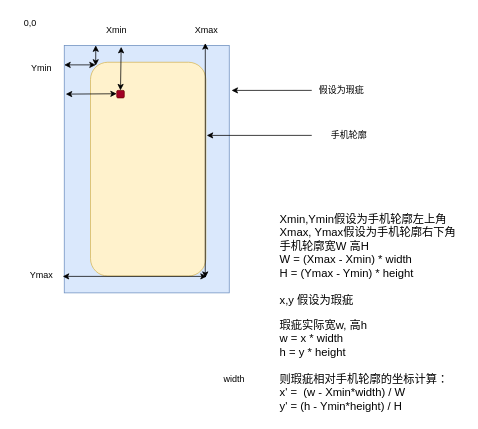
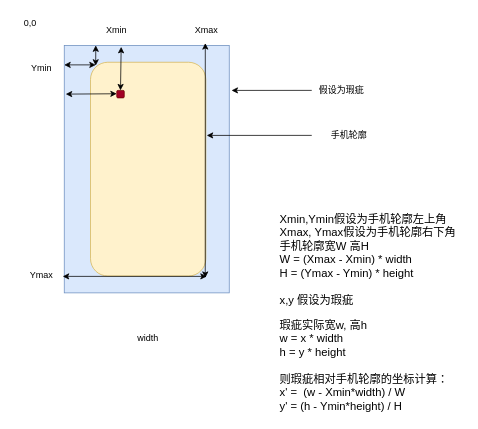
- <mxCell id="15" value="width" style="text;html=1;strokeColor=none;fillColor=none;align=center;verticalAlign=middle;whiteSpace=wrap;rounded=0;" vertex="1" parent="1"><mxGeometry x="291.88" y="495" width="40" height="20" as="geometry" /></mxCell>
+ <mxCell id="15" value="width" style="text;html=1;strokeColor=none;fillColor=none;align=center;verticalAlign=middle;whiteSpace=wrap;rounded=0;" vertex="1" parent="1"><mxGeometry x="176.88" y="440" width="40" height="20" as="geometry" /></mxCell>
